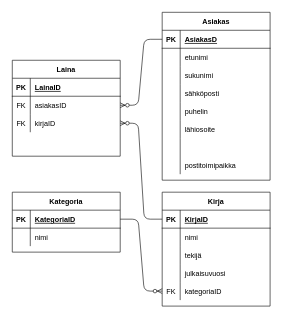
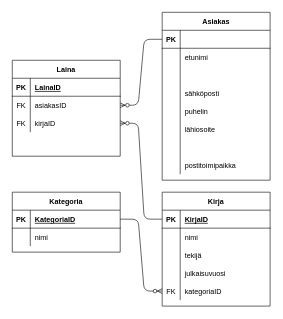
- <mxCell id="5" value="AsiakasD" style="shape=partialRectangle;connectable=0;fillColor=none;top=0;left=0;bottom=0;right=0;align=left;spacingLeft=6;fontStyle=5;overflow=hidden;" vertex="1" parent="3"><mxGeometry x="30" width="150" height="30" as="geometry" /></mxCell>
- <mxCell id="11" value="sukunimi" style="shape=partialRectangle;connectable=0;fillColor=none;top=0;left=0;bottom=0;right=0;align=left;spacingLeft=6;overflow=hidden;" vertex="1" parent="9"><mxGeometry x="30" width="150" height="30" as="geometry" /></mxCell>
